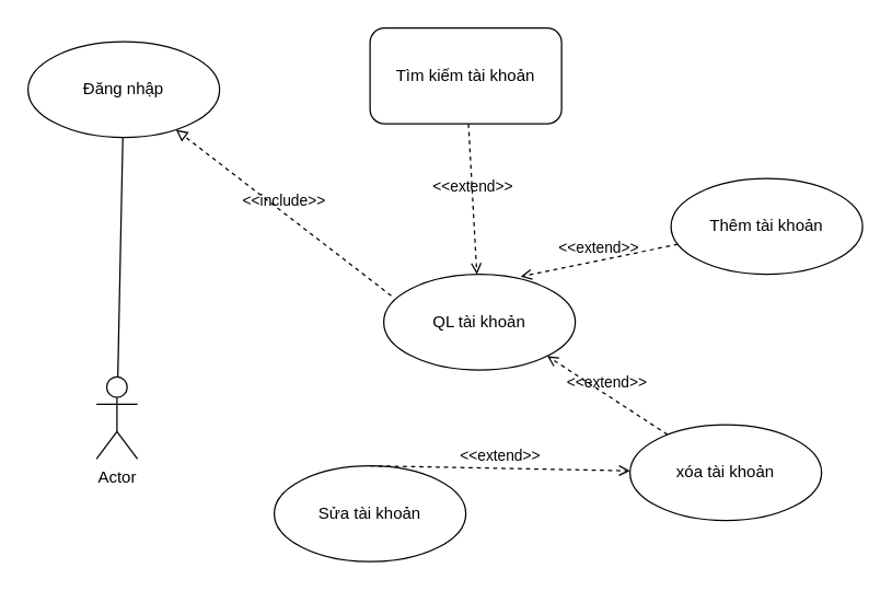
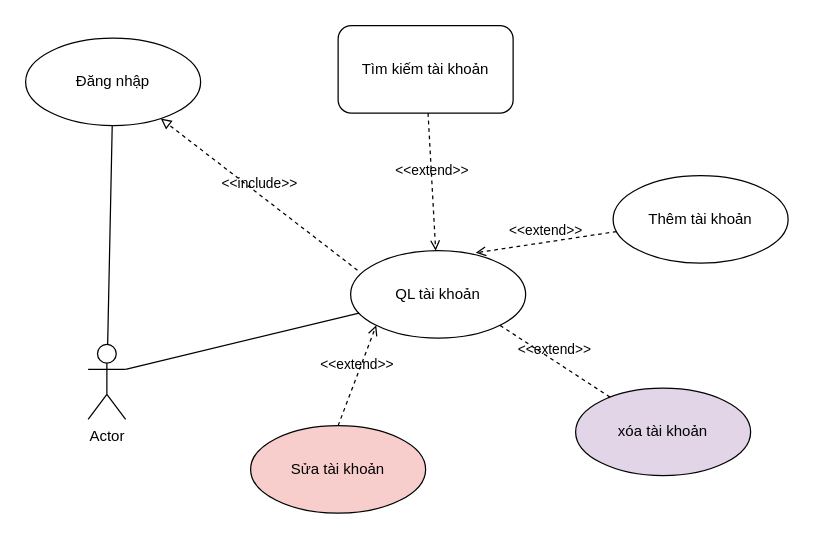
- <mxCell id="8" value="Thêm tài khoản" style="ellipse;whiteSpace=wrap;html=1;" vertex="1" parent="1"><mxGeometry x="490" y="130" width="140" height="70" as="geometry" /></mxCell>
+ <mxCell id="8" value="Thêm tài khoản" style="ellipse;whiteSpace=wrap;html=1;" vertex="1" parent="1"><mxGeometry x="490" y="140" width="140" height="70" as="geometry" /></mxCell>
- <mxCell id="13" value="&amp;lt;&amp;lt;extend&amp;gt;&amp;gt;" style="html=1;verticalAlign=bottom;labelBackgroundColor=none;endArrow=open;endFill=0;dashed=1;rounded=0;entryX=1;entryY=1;entryDx=0;entryDy=0;" edge="1" parent="1" source="9" target="3"><mxGeometry width="160" relative="1" as="geometry"><mxPoint x="386.144" y="109.947" as="sourcePoint" /><mxPoint x="373.883" y="220.054" as="targetPoint" /></mxGeometry></mxCell>
+ <mxCell id="13" value="&amp;lt;&amp;lt;extend&amp;gt;&amp;gt;" style="html=1;verticalAlign=bottom;labelBackgroundColor=none;endArrow=none;endFill=0;dashed=1;rounded=0;entryX=1;entryY=1;entryDx=0;entryDy=0;" edge="1" parent="1" source="9" target="3"><mxGeometry width="160" relative="1" as="geometry"><mxPoint x="386.144" y="109.947" as="sourcePoint" /><mxPoint x="373.883" y="220.054" as="targetPoint" /></mxGeometry></mxCell>
+ <mxCell id="5" value="" style="endArrow=none;html=1;rounded=0;exitX=1;exitY=0.333;exitDx=0;exitDy=0;exitPerimeter=0;" edge="1" parent="1" source="2" target="3"><mxGeometry width="50" height="50" relative="1" as="geometry"><mxPoint x="80" y="180" as="sourcePoint" /><mxPoint x="130" y="130" as="targetPoint" /></mxGeometry></mxCell>
- <mxCell id="14" value="&amp;lt;&amp;lt;extend&amp;gt;&amp;gt;" style="html=1;verticalAlign=bottom;labelBackgroundColor=none;endArrow=open;endFill=0;dashed=1;rounded=0;exitX=0.5;exitY=0;exitDx=0;exitDy=0;" edge="1" parent="1" source="10" target="9"><mxGeometry width="160" relative="1" as="geometry"><mxPoint x="396.144" y="119.947" as="sourcePoint" /><mxPoint x="383.883" y="230.054" as="targetPoint" /></mxGeometry></mxCell>
+ <mxCell id="14" value="&amp;lt;&amp;lt;extend&amp;gt;&amp;gt;" style="html=1;verticalAlign=bottom;labelBackgroundColor=none;endArrow=open;endFill=0;dashed=1;rounded=0;entryX=0;entryY=1;entryDx=0;entryDy=0;exitX=0.5;exitY=0;exitDx=0;exitDy=0;" edge="1" parent="1" source="10" target="3"><mxGeometry width="160" relative="1" as="geometry"><mxPoint x="396.144" y="119.947" as="sourcePoint" /><mxPoint x="383.883" y="230.054" as="targetPoint" /></mxGeometry></mxCell>
- <mxCell id="9" value="xóa tài khoản" style="ellipse;whiteSpace=wrap;html=1;" vertex="1" parent="1"><mxGeometry x="460" y="310" width="140" height="70" as="geometry" /></mxCell>
+ <mxCell id="9" value="xóa tài khoản" style="ellipse;whiteSpace=wrap;html=1;fillColor=#e1d5e7;" vertex="1" parent="1"><mxGeometry x="460" y="310" width="140" height="70" as="geometry" /></mxCell>
- <mxCell id="10" value="Sửa tài khoản" style="ellipse;whiteSpace=wrap;html=1;" vertex="1" parent="1"><mxGeometry x="200" y="340" width="140" height="70" as="geometry" /></mxCell>
+ <mxCell id="10" value="Sửa tài khoản" style="ellipse;whiteSpace=wrap;html=1;fillColor=#f8cecc;" vertex="1" parent="1"><mxGeometry x="200" y="340" width="140" height="70" as="geometry" /></mxCell>
